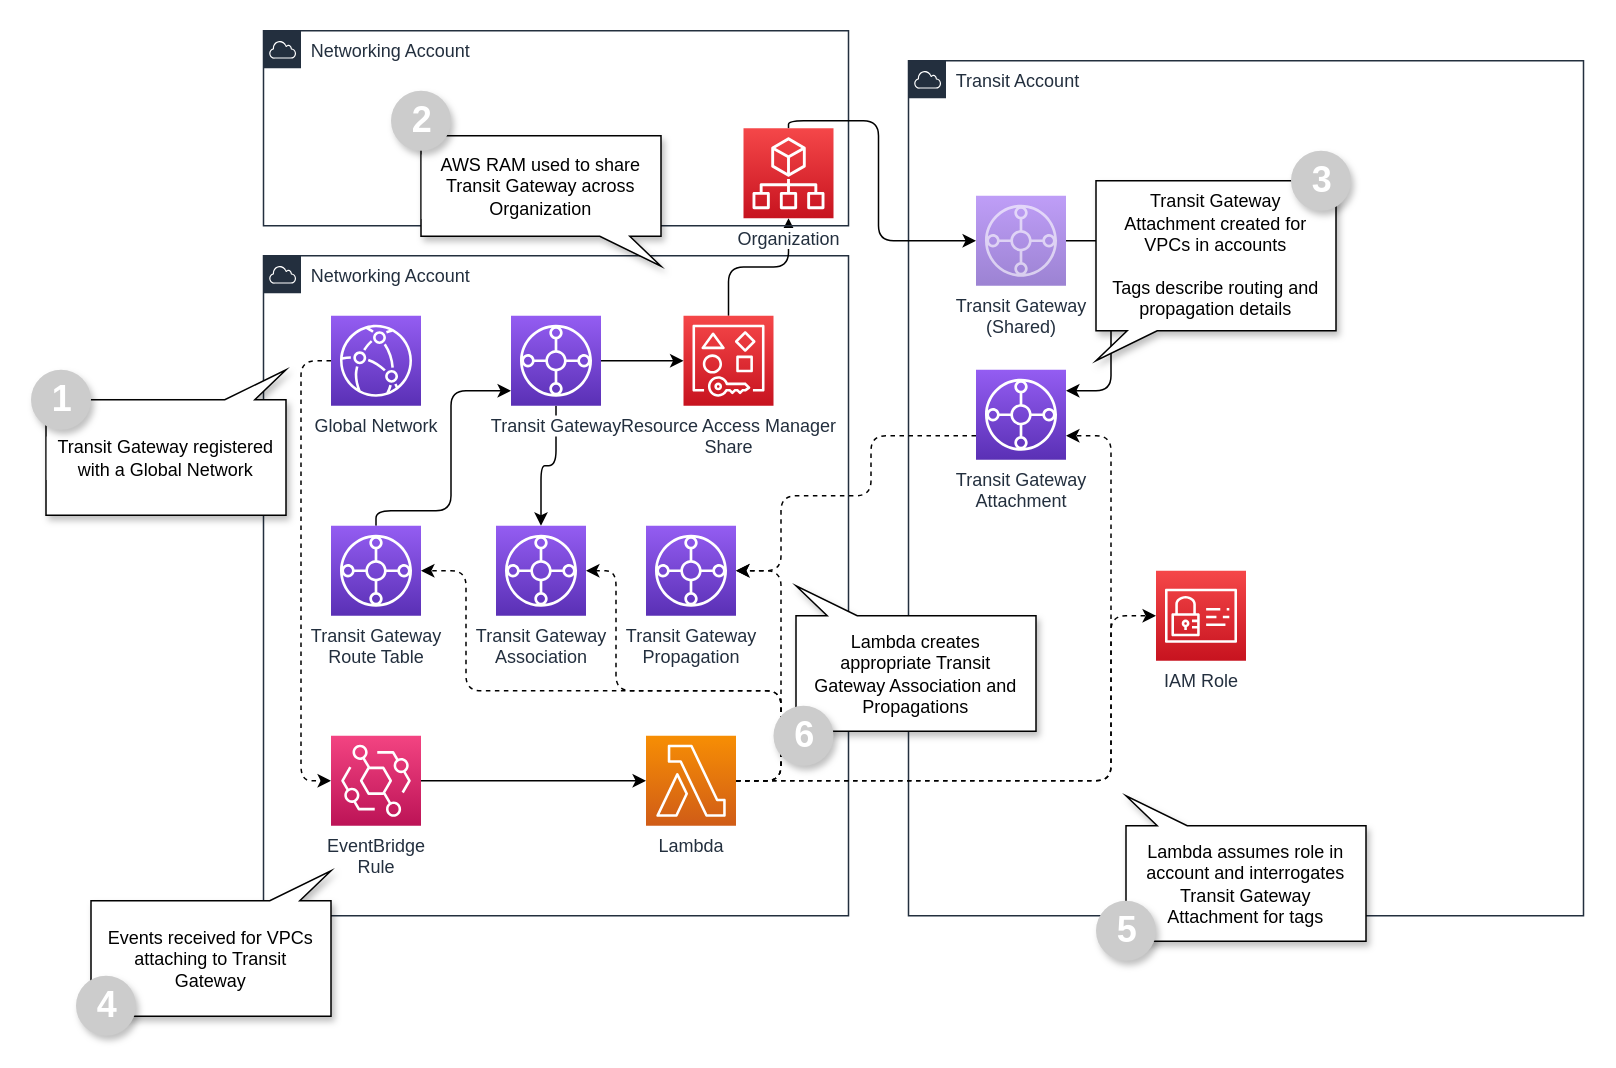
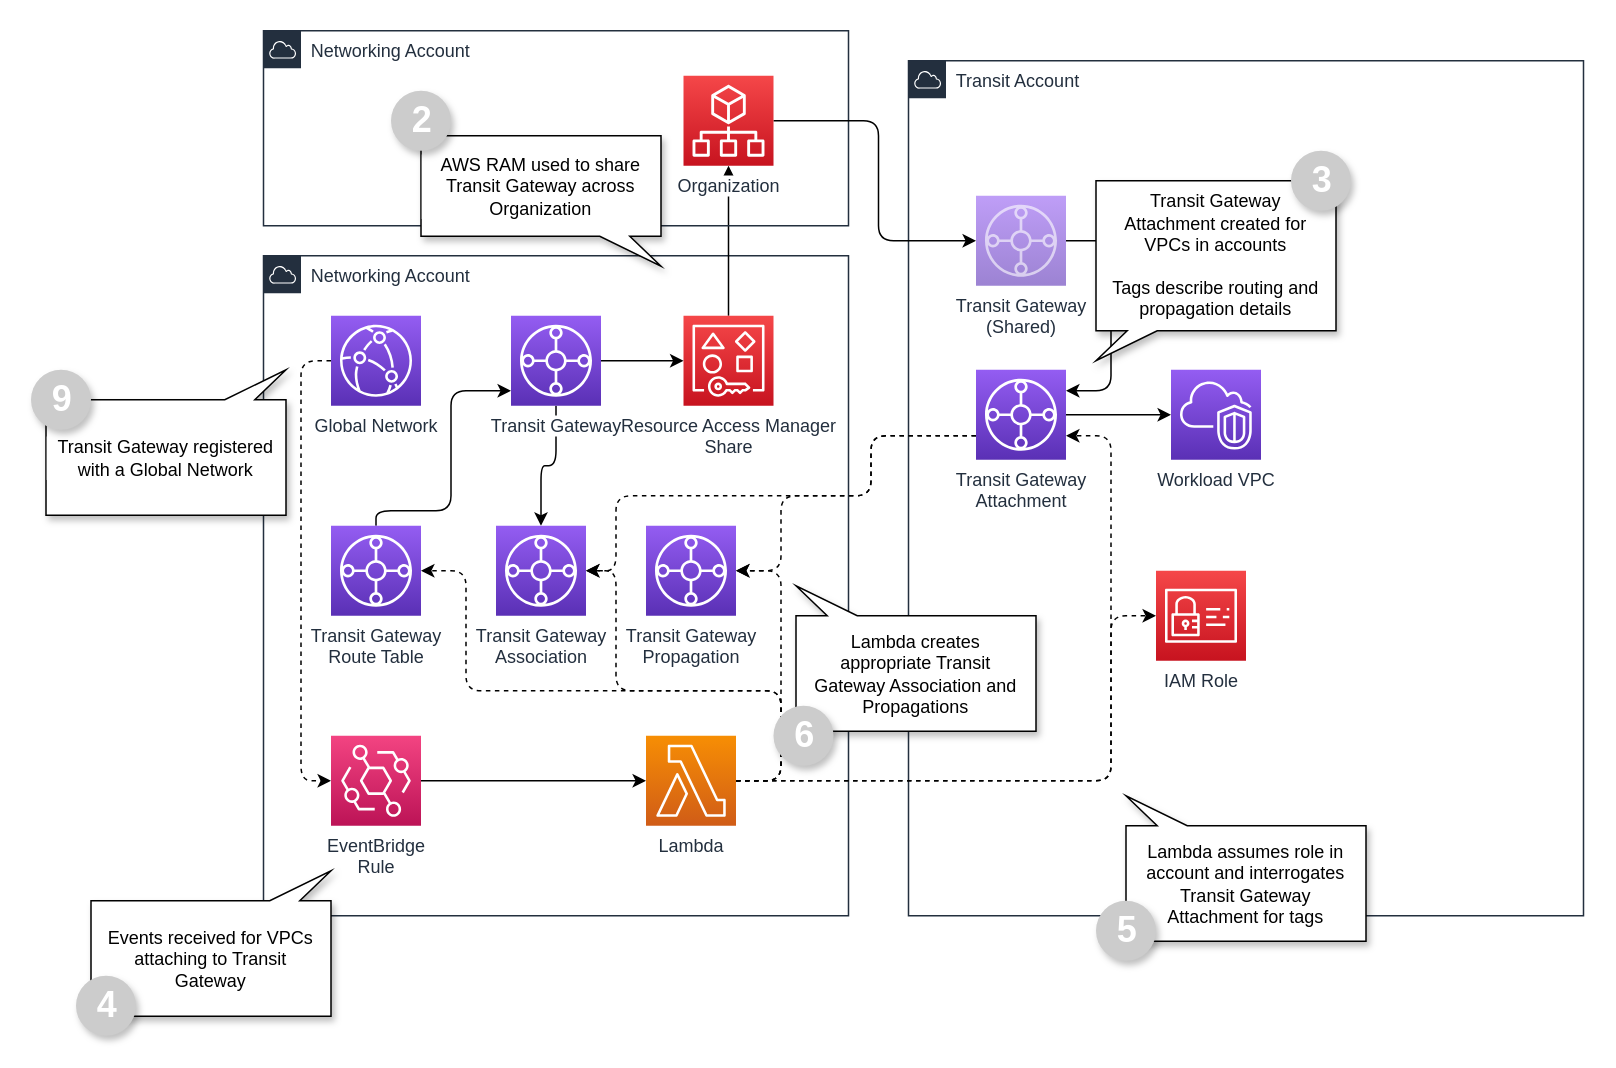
- <mxCell id="10" value="Organization" style="points=[[0,0,0],[0.25,0,0],[0.5,0,0],[0.75,0,0],[1,0,0],[0,1,0],[0.25,1,0],[0.5,1,0],[0.75,1,0],[1,1,0],[0,0.25,0],[0,0.5,0],[0,0.75,0],[1,0.25,0],[1,0.5,0],[1,0.75,0]];outlineConnect=0;fontColor=#232F3E;gradientColor=#F54749;gradientDirection=north;fillColor=#C7131F;strokeColor=#ffffff;dashed=0;verticalLabelPosition=bottom;verticalAlign=top;align=center;html=1;fontSize=12;fontStyle=0;aspect=fixed;shape=mxgraph.aws4.resourceIcon;resIcon=mxgraph.aws4.organizations;shadow=0;labelBackgroundColor=#ffffff;" parent="1" vertex="1"><mxGeometry x="495" y="85" width="60" height="60" as="geometry" /></mxCell>
+ <mxCell id="10" value="Organization" style="points=[[0,0,0],[0.25,0,0],[0.5,0,0],[0.75,0,0],[1,0,0],[0,1,0],[0.25,1,0],[0.5,1,0],[0.75,1,0],[1,1,0],[0,0.25,0],[0,0.5,0],[0,0.75,0],[1,0.25,0],[1,0.5,0],[1,0.75,0]];outlineConnect=0;fontColor=#232F3E;gradientColor=#F54749;gradientDirection=north;fillColor=#C7131F;strokeColor=#ffffff;dashed=0;verticalLabelPosition=bottom;verticalAlign=top;align=center;html=1;fontSize=12;fontStyle=0;aspect=fixed;shape=mxgraph.aws4.resourceIcon;resIcon=mxgraph.aws4.organizations;shadow=0;labelBackgroundColor=#ffffff;" parent="1" vertex="1"><mxGeometry x="455" y="50" width="60" height="60" as="geometry" /></mxCell>
- <mxCell id="11" value="&lt;div style=&quot;&quot;&gt;&lt;b style=&quot;color: rgb(255 , 255 , 255) ; font-family: &amp;quot;helvetica&amp;quot; ; font-size: 24px&quot;&gt;1&lt;/b&gt;&lt;/div&gt;" style="ellipse;whiteSpace=wrap;html=1;aspect=fixed;shadow=1;labelBackgroundColor=none;fontFamily=Courier New;fontColor=#333333;strokeColor=none;fillColor=#CCCCCC;align=center;spacingLeft=2;" parent="1" vertex="1"><mxGeometry y="246" width="40" height="40" as="geometry" x="20" /></mxCell>
+ <mxCell id="11" value="&lt;div style=&quot;&quot;&gt;&lt;b style=&quot;color: rgb(255 , 255 , 255) ; font-family: &amp;quot;helvetica&amp;quot; ; font-size: 24px&quot;&gt;9&lt;/b&gt;&lt;/div&gt;" style="ellipse;whiteSpace=wrap;html=1;aspect=fixed;shadow=1;labelBackgroundColor=none;fontFamily=Courier New;fontColor=#333333;strokeColor=none;fillColor=#CCCCCC;align=center;spacingLeft=2;" parent="1" vertex="1"><mxGeometry y="246" width="40" height="40" as="geometry" x="20" /></mxCell>
+ <mxCell id="17" style="edgeStyle=orthogonalEdgeStyle;rounded=1;orthogonalLoop=1;jettySize=auto;html=1;" edge="1" parent="1" source="20" target="5"><mxGeometry relative="1" as="geometry"><Array as="points"><mxPoint x="750" y="276" /><mxPoint x="750" y="276" /></Array></mxGeometry></mxCell>
+ <mxCell id="5" value="Workload VPC" style="points=[[0,0,0],[0.25,0,0],[0.5,0,0],[0.75,0,0],[1,0,0],[0,1,0],[0.25,1,0],[0.5,1,0],[0.75,1,0],[1,1,0],[0,0.25,0],[0,0.5,0],[0,0.75,0],[1,0.25,0],[1,0.5,0],[1,0.75,0]];outlineConnect=0;fontColor=#232F3E;gradientColor=#945DF2;gradientDirection=north;fillColor=#5A30B5;strokeColor=#ffffff;dashed=0;verticalLabelPosition=bottom;verticalAlign=top;align=center;html=1;fontSize=12;fontStyle=0;aspect=fixed;shape=mxgraph.aws4.resourceIcon;resIcon=mxgraph.aws4.vpc;shadow=0;labelBackgroundColor=#ffffff;" parent="1" vertex="1"><mxGeometry x="780" y="246" width="60" height="60" as="geometry" /></mxCell>
+ <mxCell id="19" style="edgeStyle=orthogonalEdgeStyle;rounded=1;orthogonalLoop=1;jettySize=auto;html=1;dashed=1;" edge="1" parent="1" source="20" target="34"><mxGeometry relative="1" as="geometry"><Array as="points"><mxPoint x="580" y="290" /><mxPoint x="580" y="330" /><mxPoint x="410" y="330" /><mxPoint x="410" y="380" /></Array></mxGeometry></mxCell>
